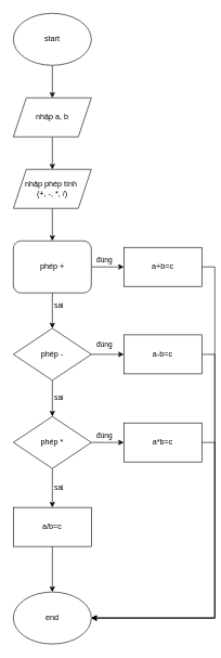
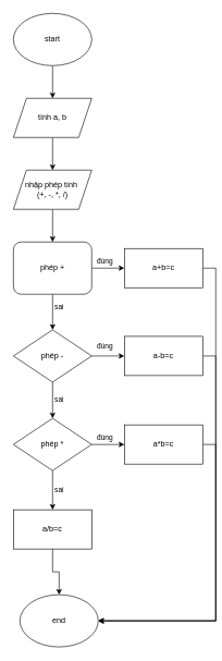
- <mxCell id="5" value="nhập a, b" style="shape=parallelogram;perimeter=parallelogramPerimeter;whiteSpace=wrap;html=1;fixedSize=1;" vertex="1" parent="1"><mxGeometry x="20" y="150" width="120" height="60" as="geometry" /></mxCell>
+ <mxCell id="5" value="tính a, b" style="shape=parallelogram;perimeter=parallelogramPerimeter;whiteSpace=wrap;html=1;fixedSize=1;" vertex="1" parent="1"><mxGeometry x="20" y="150" width="120" height="60" as="geometry" /></mxCell>
- <mxCell id="25" value="end" style="ellipse;whiteSpace=wrap;html=1;" vertex="1" parent="1"><mxGeometry x="20" y="910" width="120" height="80" as="geometry" /></mxCell>
+ <mxCell id="25" value="end" style="ellipse;whiteSpace=wrap;html=1;" vertex="1" parent="1"><mxGeometry x="30" y="910" width="120" height="80" as="geometry" /></mxCell>
